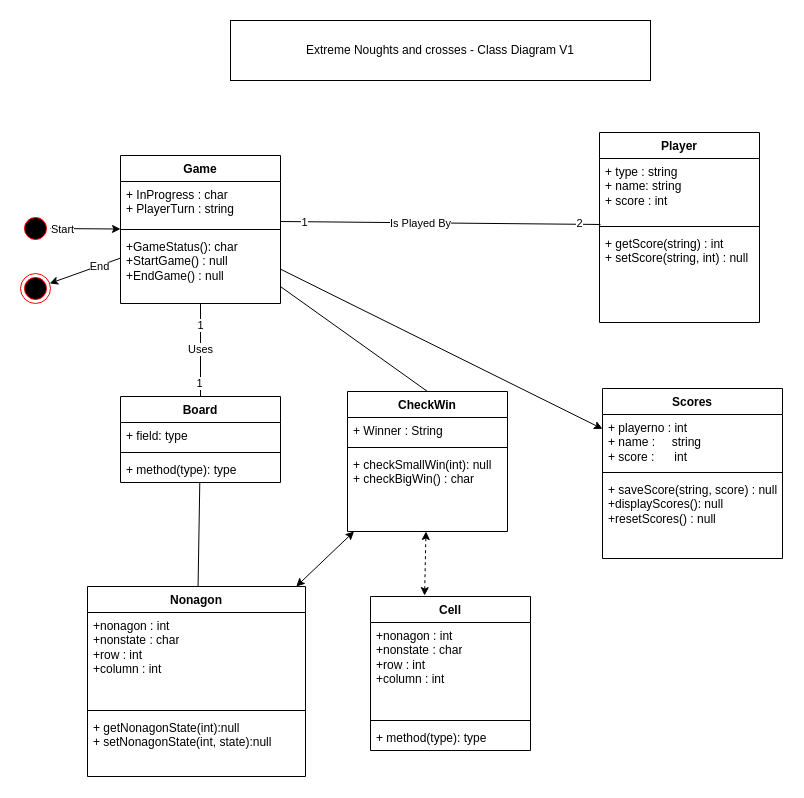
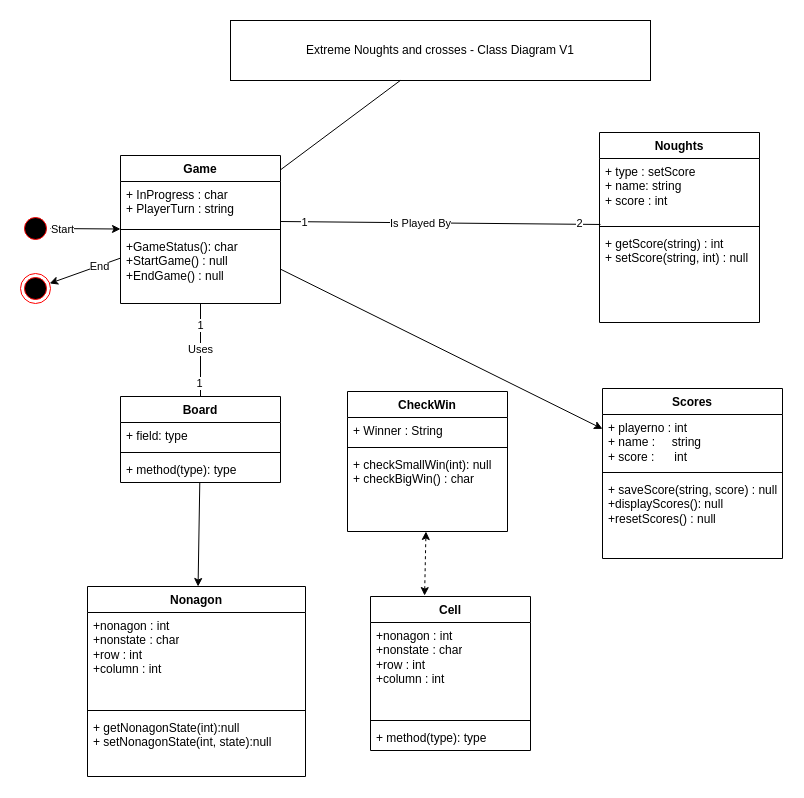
- <mxCell id="6" value="Player" style="swimlane;fontStyle=1;align=center;verticalAlign=top;childLayout=stackLayout;horizontal=1;startSize=26;horizontalStack=0;resizeParent=1;resizeParentMax=0;resizeLast=0;collapsible=1;marginBottom=0;whiteSpace=wrap;html=1;" parent="1" vertex="1"><mxGeometry x="599" y="132" width="160" height="190" as="geometry" /></mxCell>
+ <mxCell id="6" value="Noughts" style="swimlane;fontStyle=1;align=center;verticalAlign=top;childLayout=stackLayout;horizontal=1;startSize=26;horizontalStack=0;resizeParent=1;resizeParentMax=0;resizeLast=0;collapsible=1;marginBottom=0;whiteSpace=wrap;html=1;" parent="1" vertex="1"><mxGeometry x="599" y="132" width="160" height="190" as="geometry" /></mxCell>
- <mxCell id="7" value="&lt;div&gt;+ type : string&lt;/div&gt;+ name: string&lt;div&gt;+ score : int&lt;/div&gt;" style="text;strokeColor=none;fillColor=none;align=left;verticalAlign=top;spacingLeft=4;spacingRight=4;overflow=hidden;rotatable=0;points=[[0,0.5],[1,0.5]];portConstraint=eastwest;whiteSpace=wrap;html=1;" parent="6" vertex="1"><mxGeometry y="26" width="160" height="64" as="geometry" /></mxCell>
+ <mxCell id="7" value="&lt;div&gt;+ type : setScore&lt;/div&gt;+ name: string&lt;div&gt;+ score : int&lt;/div&gt;" style="text;strokeColor=none;fillColor=none;align=left;verticalAlign=top;spacingLeft=4;spacingRight=4;overflow=hidden;rotatable=0;points=[[0,0.5],[1,0.5]];portConstraint=eastwest;whiteSpace=wrap;html=1;" parent="6" vertex="1"><mxGeometry y="26" width="160" height="64" as="geometry" /></mxCell>
- <mxCell id="27" value="" style="endArrow=none;html=1;rounded=0;entryX=0.5;entryY=0;entryDx=0;entryDy=0;" parent="1" source="2" target="23" edge="1"><mxGeometry width="50" height="50" relative="1" as="geometry"><mxPoint x="330" y="345" as="sourcePoint" /><mxPoint x="380" y="295" as="targetPoint" /></mxGeometry></mxCell>
+ <mxCell id="27" value="" style="endArrow=none;html=1;rounded=0;" parent="1" source="2" target="10" edge="1"><mxGeometry width="50" height="50" relative="1" as="geometry"><mxPoint x="330" y="345" as="sourcePoint" /><mxPoint x="380" y="295" as="targetPoint" /></mxGeometry></mxCell>
- <mxCell id="49" value="" style="endArrow=classic;startArrow=classic;html=1;rounded=0;" parent="1" source="39" target="23" edge="1"><mxGeometry width="50" height="50" relative="1" as="geometry"><mxPoint x="330" y="515" as="sourcePoint" /><mxPoint x="380" y="465" as="targetPoint" /></mxGeometry></mxCell>
- <mxCell id="47" value="" style="endArrow=none;html=1;rounded=0;" parent="1" source="11" target="39" edge="1"><mxGeometry width="50" height="50" relative="1" as="geometry"><mxPoint x="330" y="515" as="sourcePoint" /><mxPoint x="380" y="465" as="targetPoint" /></mxGeometry></mxCell>
+ <mxCell id="47" value="" style="endArrow=classic;html=1;rounded=0;" parent="1" source="11" target="39" edge="1"><mxGeometry width="50" height="50" relative="1" as="geometry"><mxPoint x="330" y="515" as="sourcePoint" /><mxPoint x="380" y="465" as="targetPoint" /></mxGeometry></mxCell>
